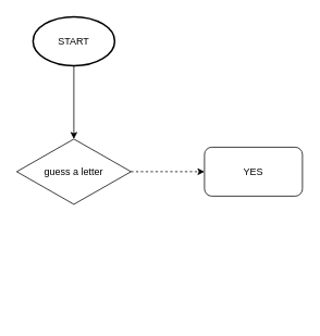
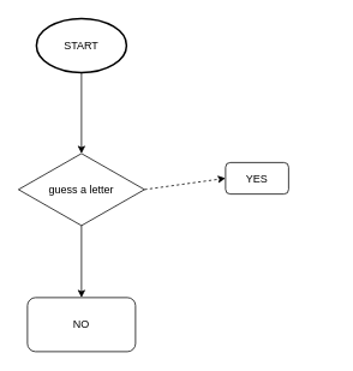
- <mxCell id="5" value="YES" style="rounded=1;whiteSpace=wrap;html=1;" vertex="1" parent="1"><mxGeometry x="250" y="180" width="120" height="60" as="geometry" /></mxCell>
+ <mxCell id="5" value="YES" style="rounded=1;whiteSpace=wrap;html=1;" vertex="1" parent="1"><mxGeometry x="250" y="180" width="70" height="35" as="geometry" /></mxCell>
+ <mxCell id="8" value="" style="endArrow=classic;html=1;rounded=0;exitX=0.5;exitY=1;exitDx=0;exitDy=0;entryX=0.5;entryY=0;entryDx=0;entryDy=0;" edge="1" parent="1" source="2" target="6"><mxGeometry width="50" height="50" relative="1" as="geometry"><mxPoint x="210" y="410" as="sourcePoint" /><mxPoint x="260" y="360" as="targetPoint" /></mxGeometry></mxCell>
+ <mxCell id="6" value="NO" style="rounded=1;whiteSpace=wrap;html=1;" vertex="1" parent="1"><mxGeometry x="30" y="330" width="120" height="60" as="geometry" /></mxCell>
